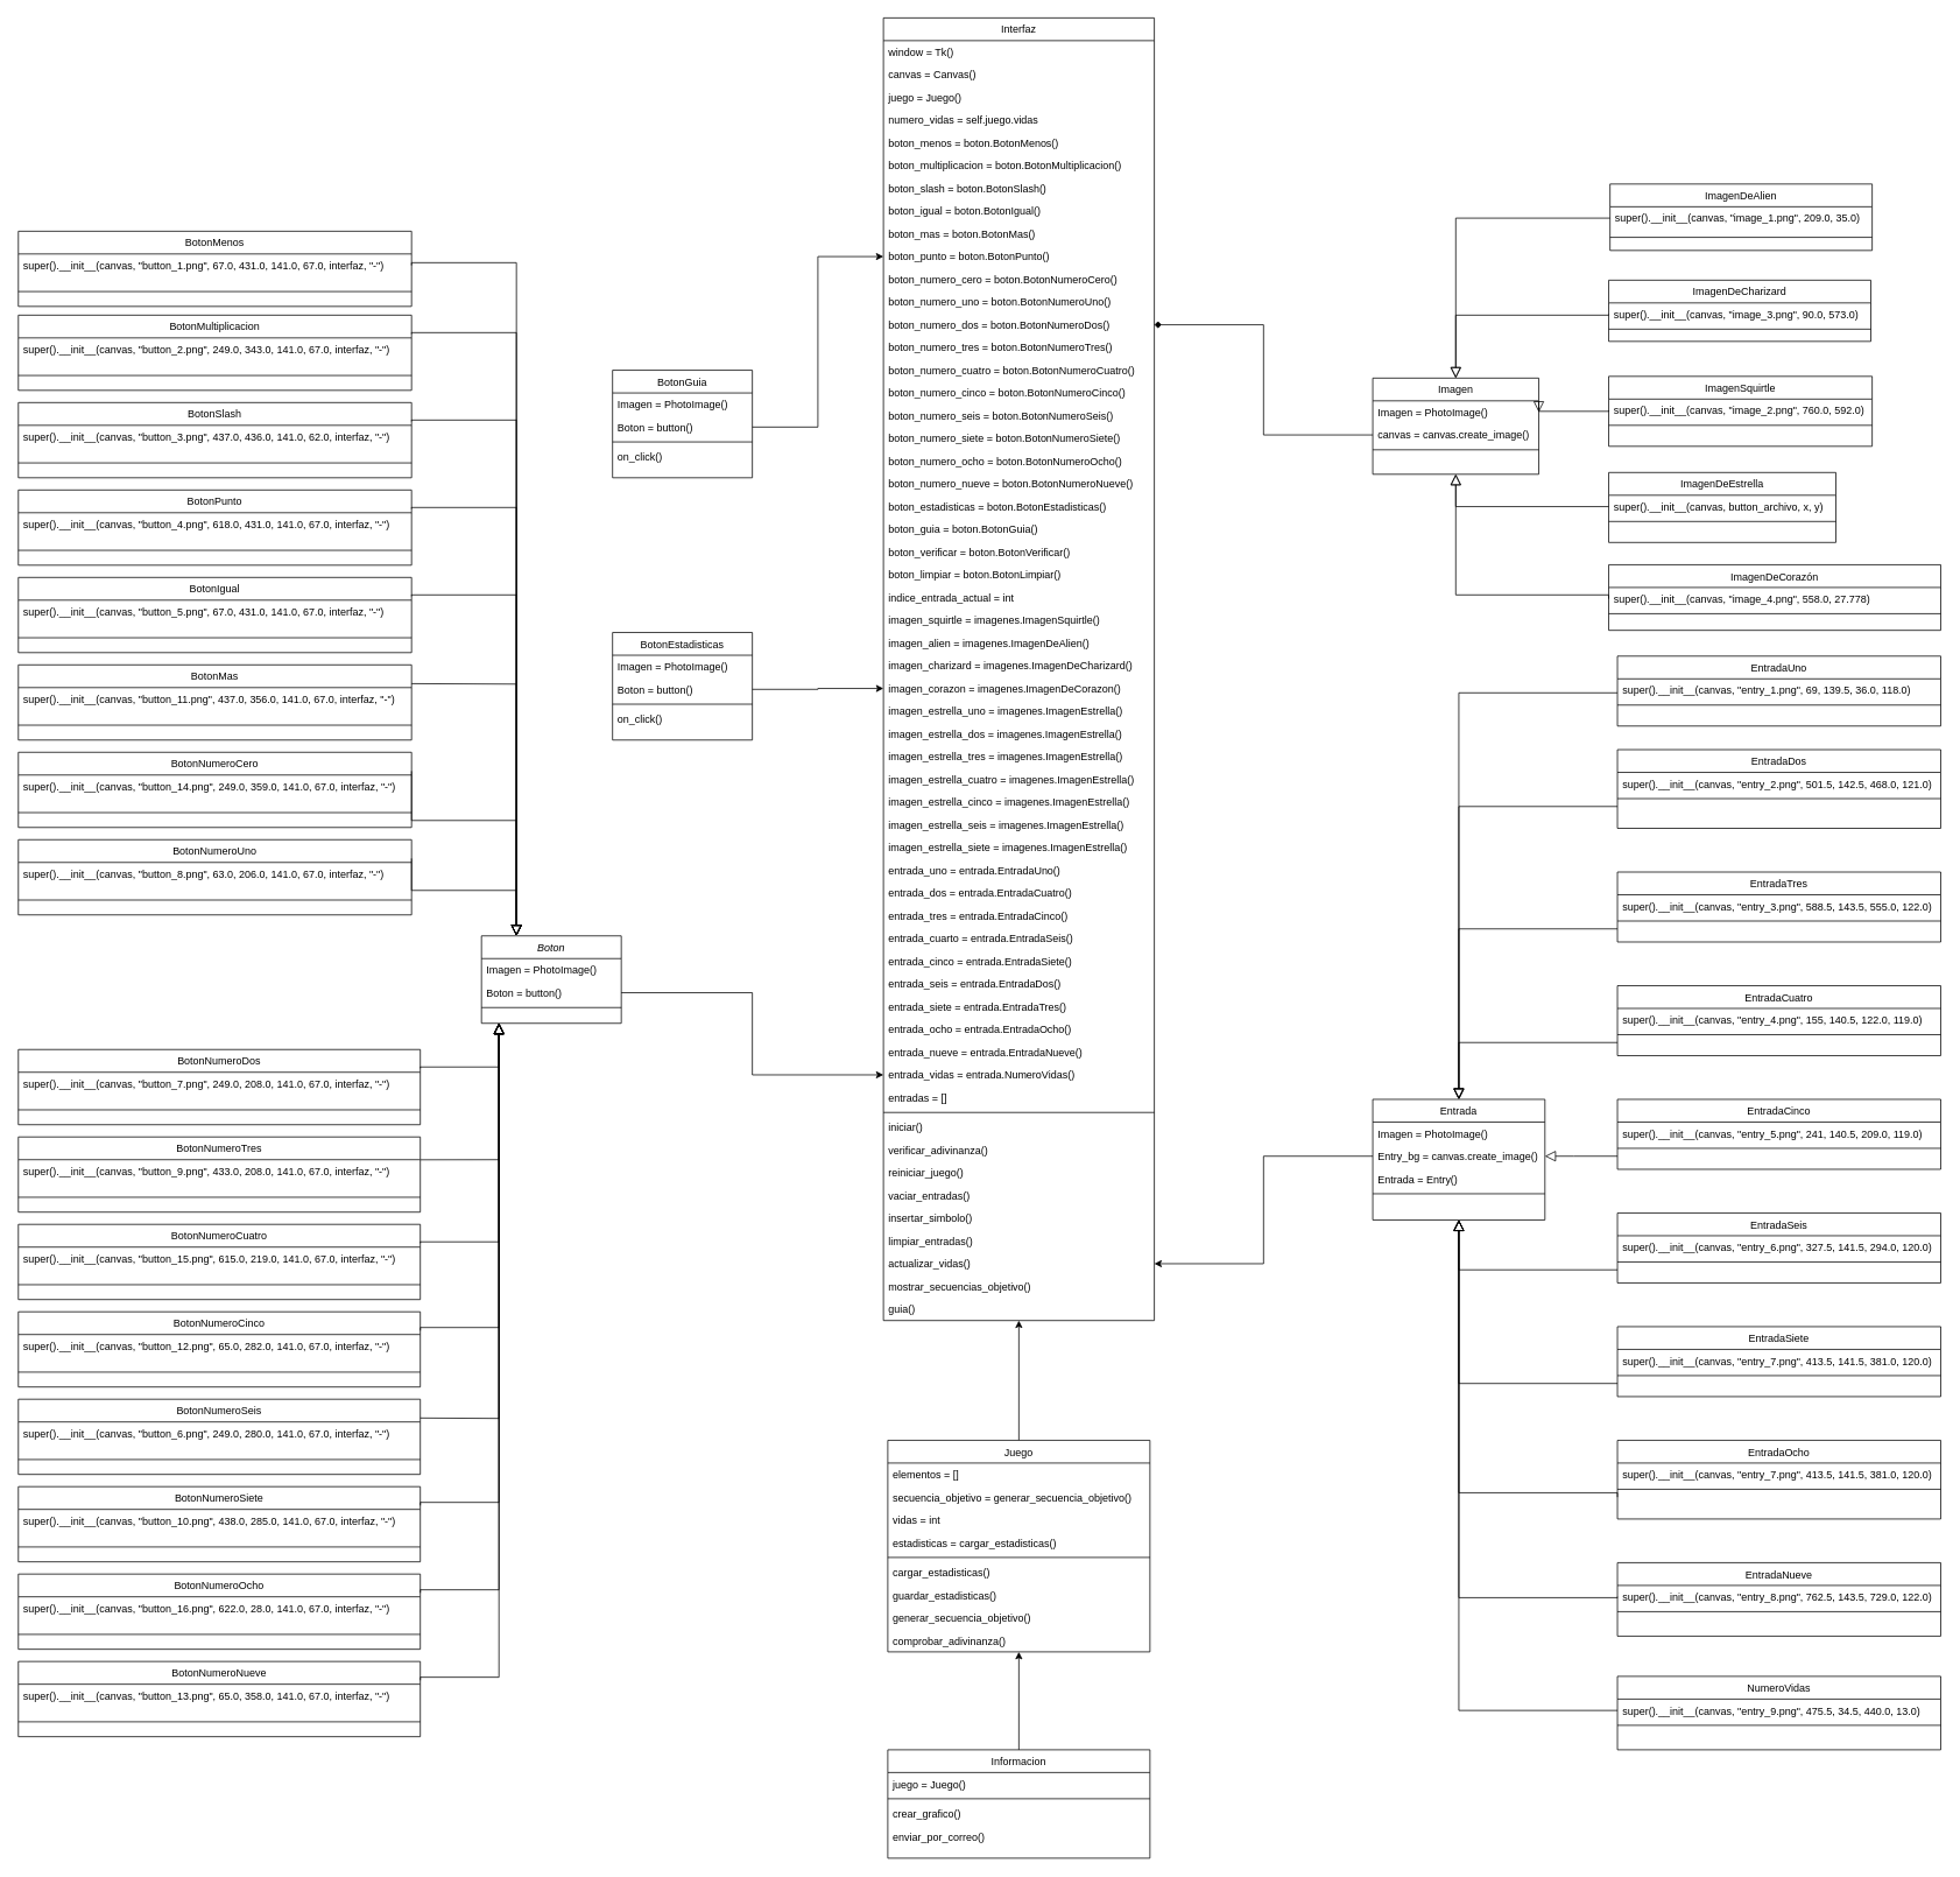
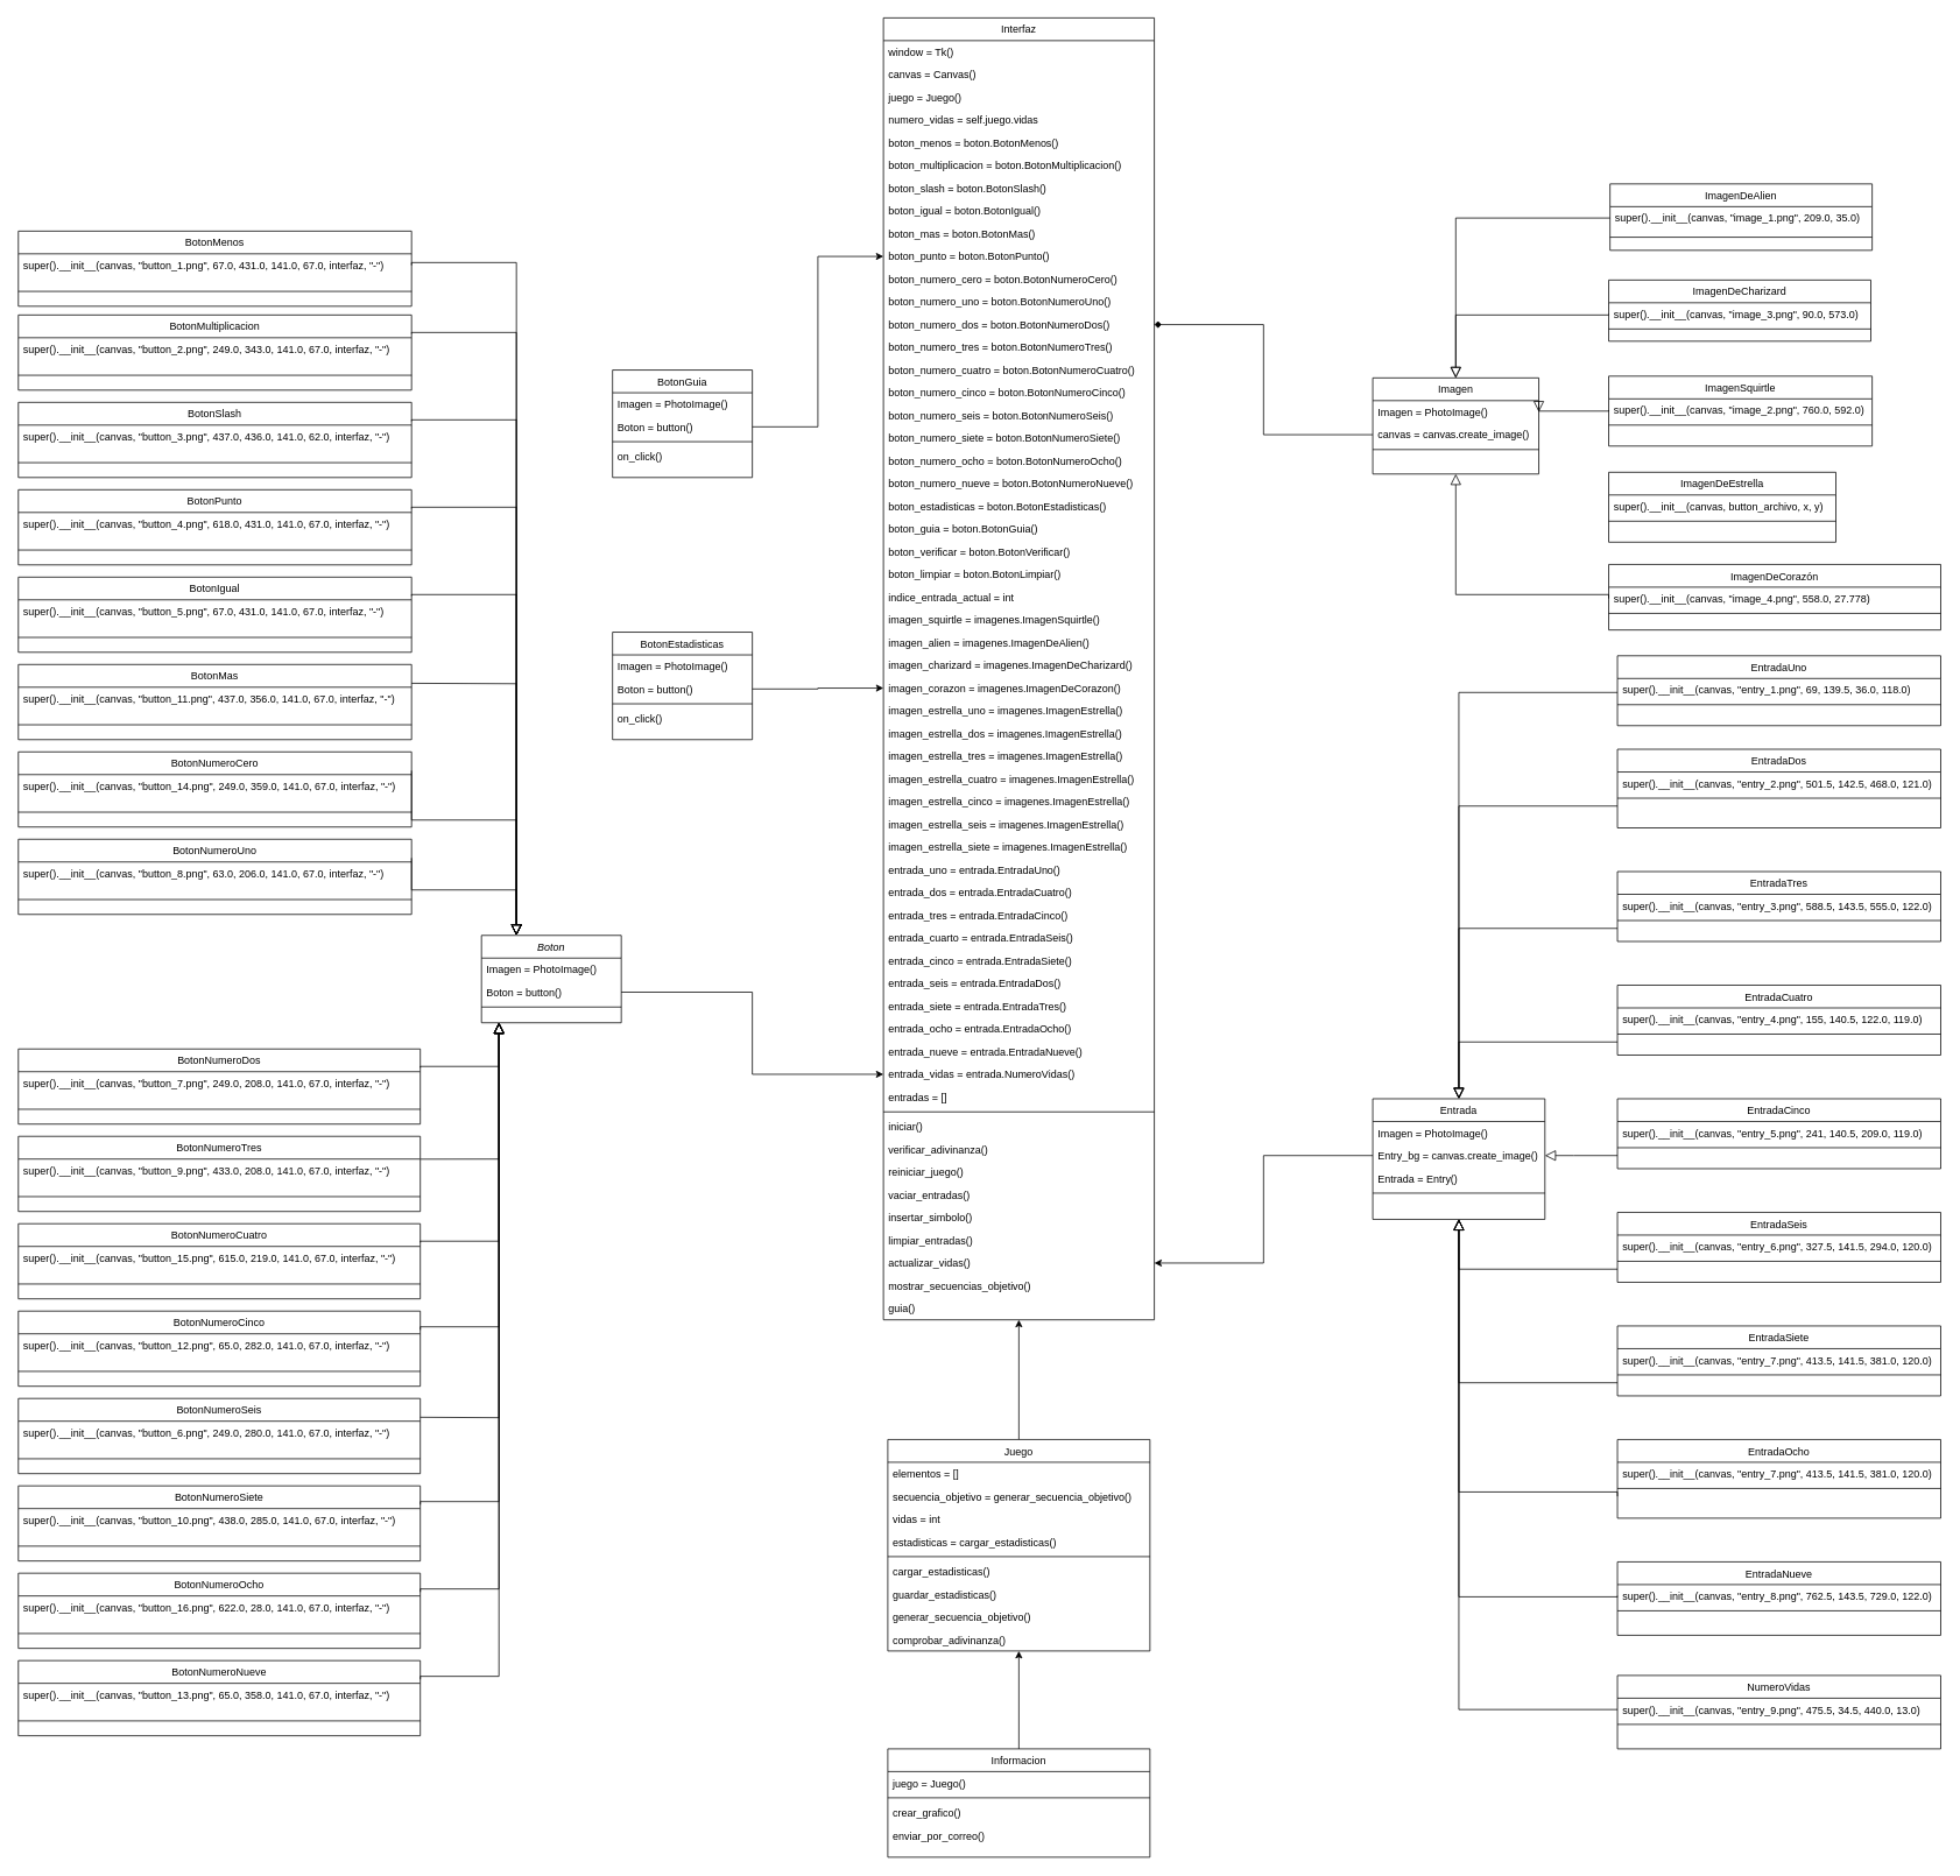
- <mxCell id="197" value="" style="endArrow=block;endSize=10;endFill=0;shadow=0;strokeWidth=1;rounded=0;edgeStyle=elbowEdgeStyle;elbow=vertical;exitX=0;exitY=0.5;exitDx=0;exitDy=0;entryX=0.5;entryY=1;entryDx=0;entryDy=0;" edge="1" parent="1" source="185" target="174"><mxGeometry width="160" relative="1" as="geometry"><mxPoint x="2420" y="450" as="sourcePoint" /><mxPoint x="2140" y="355" as="targetPoint" /><Array as="points"><mxPoint x="1710" y="579" /></Array></mxGeometry></mxCell>
